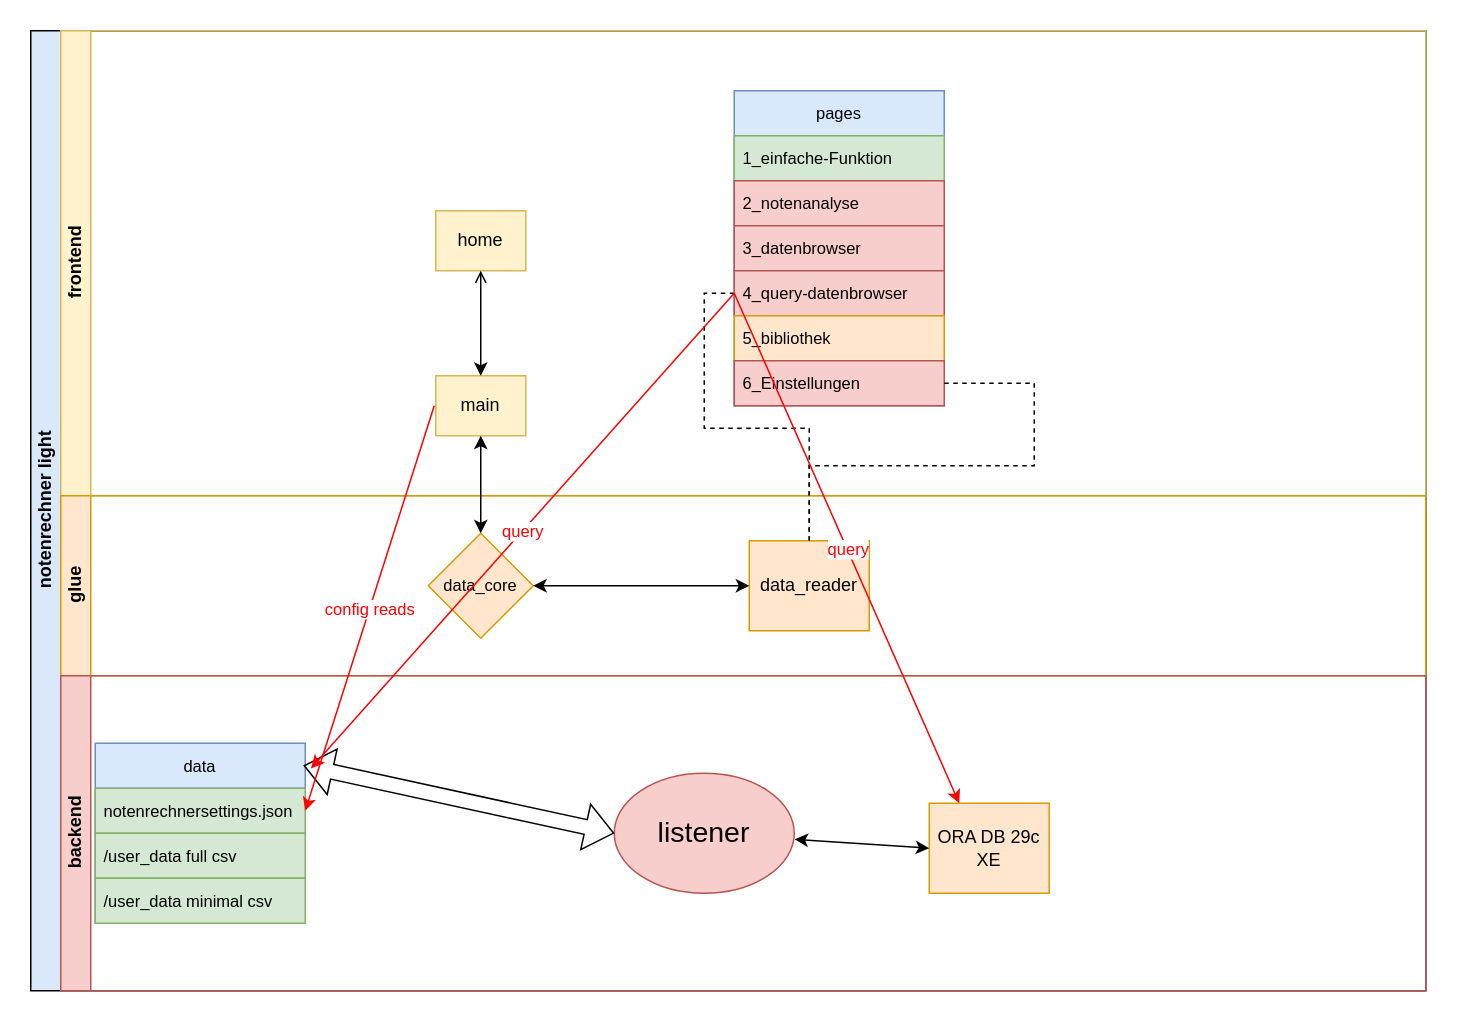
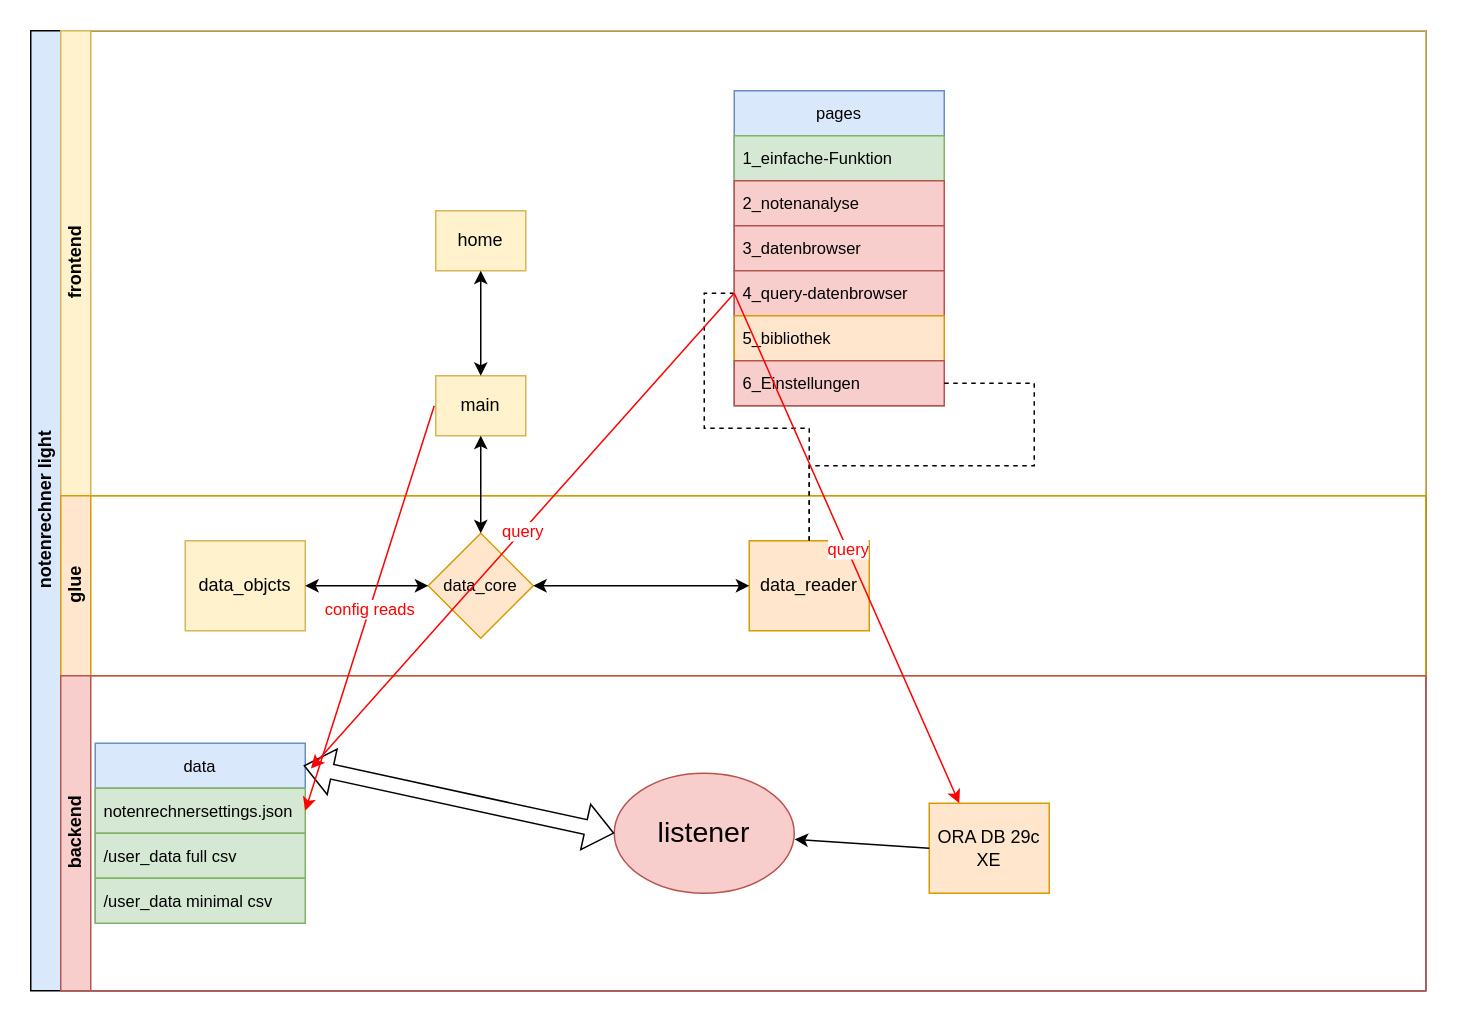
- <mxCell id="7" value="" style="endArrow=open;startArrow=classic;html=1;rounded=0;fontSize=11;entryX=0.5;entryY=1;entryDx=0;entryDy=0;exitX=0.5;exitY=0;exitDx=0;exitDy=0;" edge="1" parent="4" source="5" target="6"><mxGeometry width="50" height="50" relative="1" as="geometry"><mxPoint x="259" y="100" as="sourcePoint" /><mxPoint x="309" y="50" as="targetPoint" /></mxGeometry></mxCell>
+ <mxCell id="7" value="" style="endArrow=classic;startArrow=classic;html=1;rounded=0;fontSize=11;entryX=0.5;entryY=1;entryDx=0;entryDy=0;exitX=0.5;exitY=0;exitDx=0;exitDy=0;" edge="1" parent="4" source="5" target="6"><mxGeometry width="50" height="50" relative="1" as="geometry"><mxPoint x="259" y="100" as="sourcePoint" /><mxPoint x="309" y="50" as="targetPoint" /></mxGeometry></mxCell>
+ <mxCell id="18" value="data_objcts" style="rounded=0;whiteSpace=wrap;html=1;fontFamily=Helvetica;fontSize=12;align=center;fillColor=#fff2cc;strokeColor=#d6b656;" vertex="1" parent="15"><mxGeometry x="83" y="30" width="80" height="60" as="geometry" /></mxCell>
+ <mxCell id="19" value="" style="endArrow=classic;startArrow=classic;html=1;rounded=0;fontSize=7;entryX=1;entryY=0.5;entryDx=0;entryDy=0;exitX=0;exitY=0.5;exitDx=0;exitDy=0;" edge="1" parent="15" source="17" target="18"><mxGeometry width="50" height="50" relative="1" as="geometry"><mxPoint x="239" y="40" as="sourcePoint" /><mxPoint x="290" y="-20" as="targetPoint" /></mxGeometry></mxCell>
- <mxCell id="29" value="" style="endArrow=classic;startArrow=classic;html=1;rounded=0;strokeColor=#000000;fontSize=19;fontColor=#000000;fillColor=#FFFFFF;exitX=1.002;exitY=0.551;exitDx=0;exitDy=0;exitPerimeter=0;entryX=0;entryY=0.5;entryDx=0;entryDy=0;" edge="1" parent="21" source="26" target="28"><mxGeometry width="50" height="50" relative="1" as="geometry"><mxPoint x="499" y="130" as="sourcePoint" /><mxPoint x="549" y="80" as="targetPoint" /></mxGeometry></mxCell>
+ <mxCell id="29" value="" style="endArrow=none;startArrow=classic;html=1;rounded=0;strokeColor=#000000;fontSize=19;fontColor=#000000;fillColor=#FFFFFF;exitX=1.002;exitY=0.551;exitDx=0;exitDy=0;exitPerimeter=0;entryX=0;entryY=0.5;entryDx=0;entryDy=0;" edge="1" parent="21" source="26" target="28"><mxGeometry width="50" height="50" relative="1" as="geometry"><mxPoint x="499" y="130" as="sourcePoint" /><mxPoint x="549" y="80" as="targetPoint" /></mxGeometry></mxCell>
